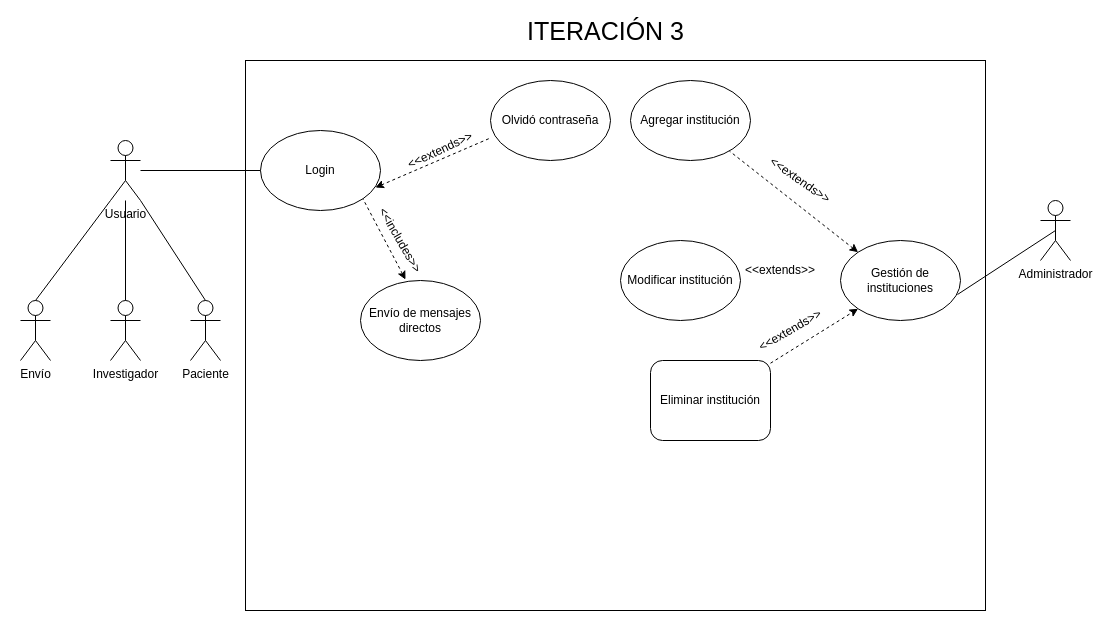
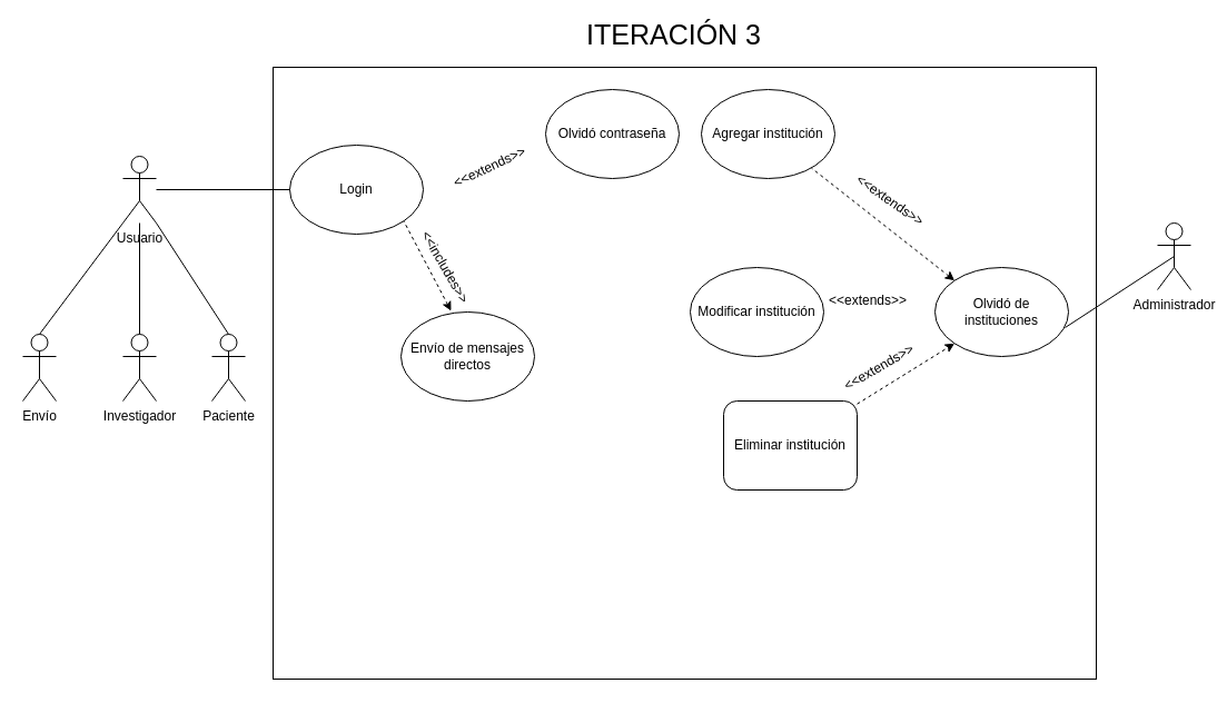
- <mxCell id="29" style="rounded=0;orthogonalLoop=1;jettySize=auto;html=1;entryX=0.008;entryY=0.713;entryDx=0;entryDy=0;endArrow=none;endFill=0;startArrow=classic;startFill=1;dashed=1;entryPerimeter=0;exitX=0.958;exitY=0.713;exitDx=0;exitDy=0;exitPerimeter=0;" edge="1" parent="1" target="28" source="24"><mxGeometry relative="1" as="geometry"><mxPoint x="360" y="180" as="sourcePoint" /><mxPoint x="530" y="230" as="targetPoint" /></mxGeometry></mxCell>
- <mxCell id="5" value="Gestión de instituciones" style="ellipse;whiteSpace=wrap;html=1;" parent="1" vertex="1"><mxGeometry x="840" y="240" width="120" height="80" as="geometry" /></mxCell>
+ <mxCell id="5" value="Olvidó de instituciones" style="ellipse;whiteSpace=wrap;html=1;" parent="1" vertex="1"><mxGeometry x="840" y="240" width="120" height="80" as="geometry" /></mxCell>
